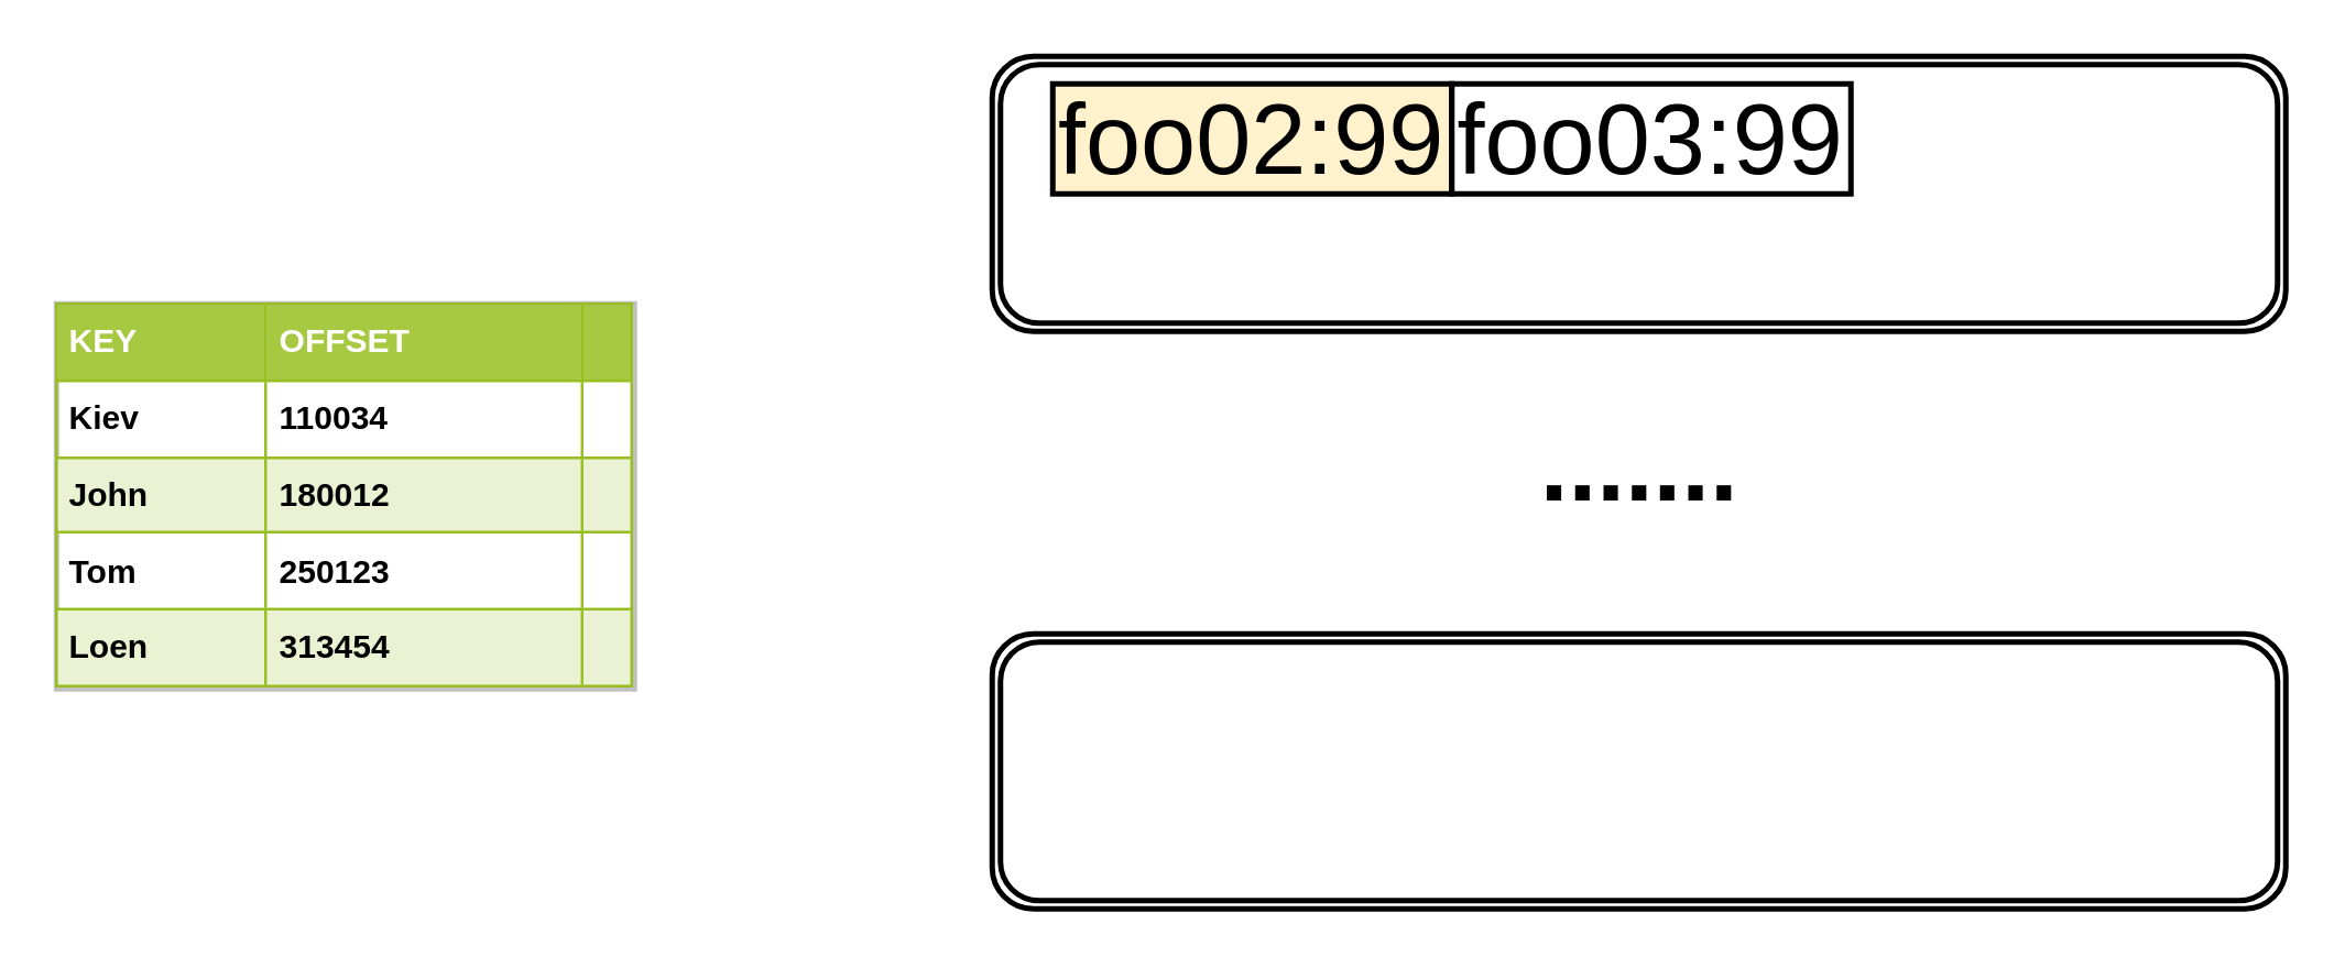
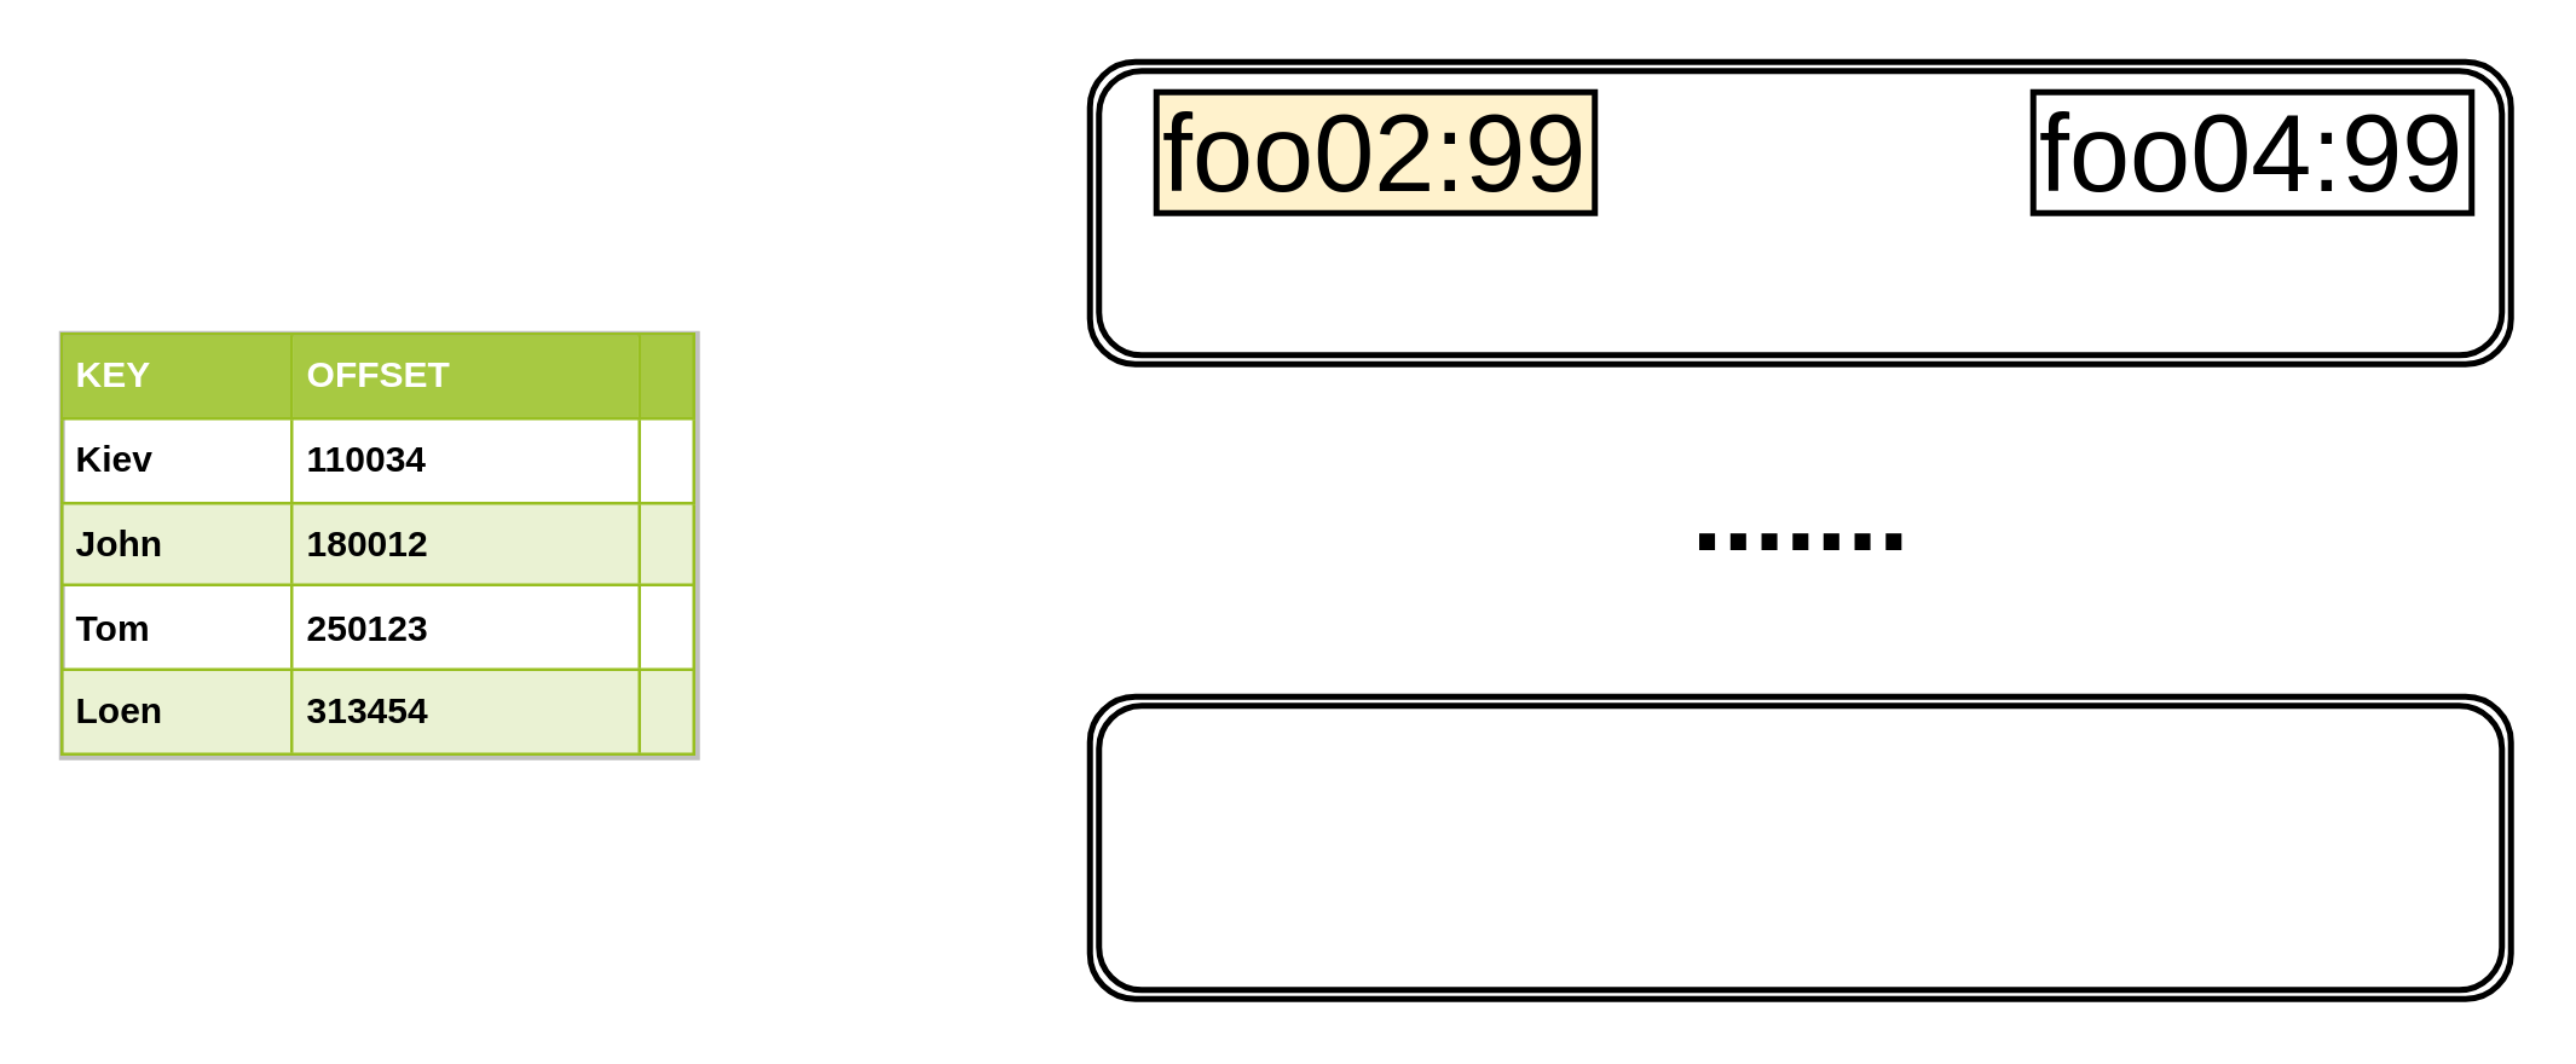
- <mxCell id="7" value="foo03:99" style="rounded=0;whiteSpace=wrap;html=1;strokeWidth=2;fontSize=36;" vertex="1" parent="1"><mxGeometry x="527" y="30" width="145" height="40" as="geometry" /></mxCell>
+ <mxCell id="8" value="foo04:99" style="rounded=0;whiteSpace=wrap;html=1;strokeWidth=2;fontSize=36;" vertex="1" parent="1"><mxGeometry x="672" y="30" width="145" height="40" as="geometry" /></mxCell>
